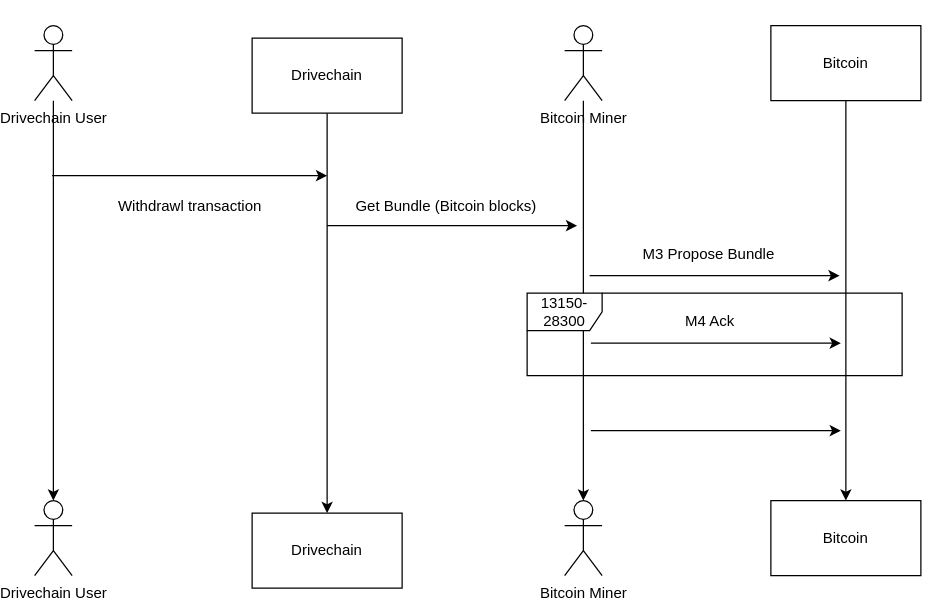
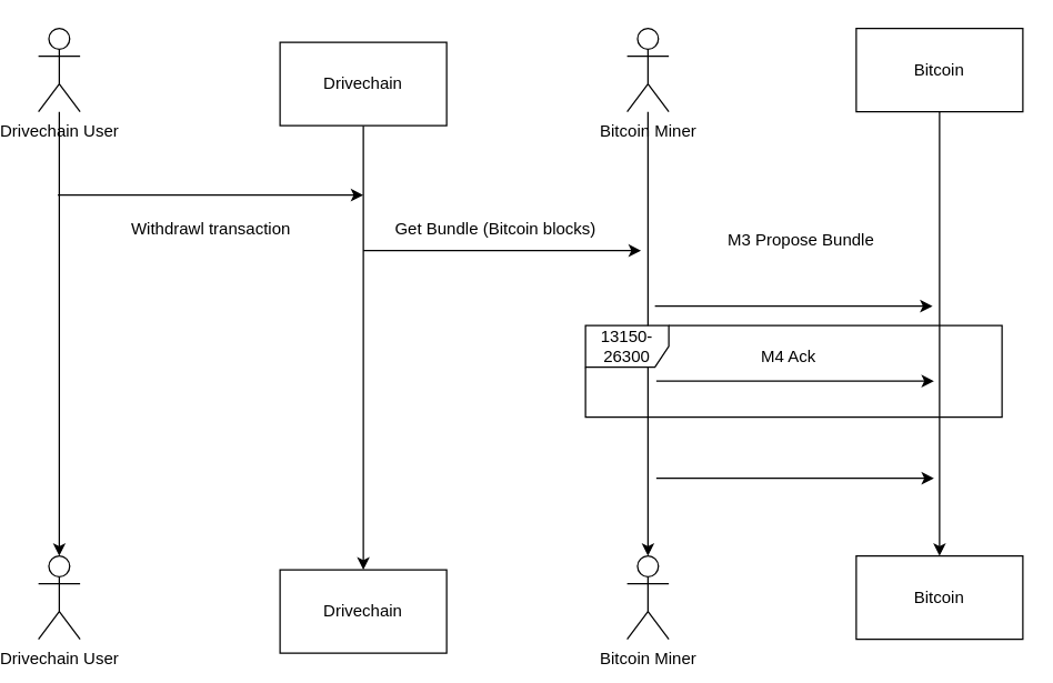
- <mxCell id="19" value="M3 Propose Bundle" style="text;html=1;align=center;verticalAlign=middle;resizable=0;points=[];autosize=1;strokeColor=none;fillColor=none;" vertex="1" parent="1"><mxGeometry x="494" y="188" width="130" height="30" as="geometry" /></mxCell>
+ <mxCell id="19" value="M3 Propose Bundle" style="text;html=1;align=center;verticalAlign=middle;resizable=0;points=[];autosize=1;strokeColor=none;fillColor=none;" vertex="1" parent="1"><mxGeometry x="504" y="158" width="130" height="30" as="geometry" /></mxCell>
- <mxCell id="22" value="13150-28300" style="shape=umlFrame;whiteSpace=wrap;html=1;pointerEvents=0;" vertex="1" parent="1"><mxGeometry x="414" y="234" width="300" height="66" as="geometry" /></mxCell>
+ <mxCell id="22" value="13150-26300" style="shape=umlFrame;whiteSpace=wrap;html=1;pointerEvents=0;" vertex="1" parent="1"><mxGeometry x="414" y="234" width="300" height="66" as="geometry" /></mxCell>
